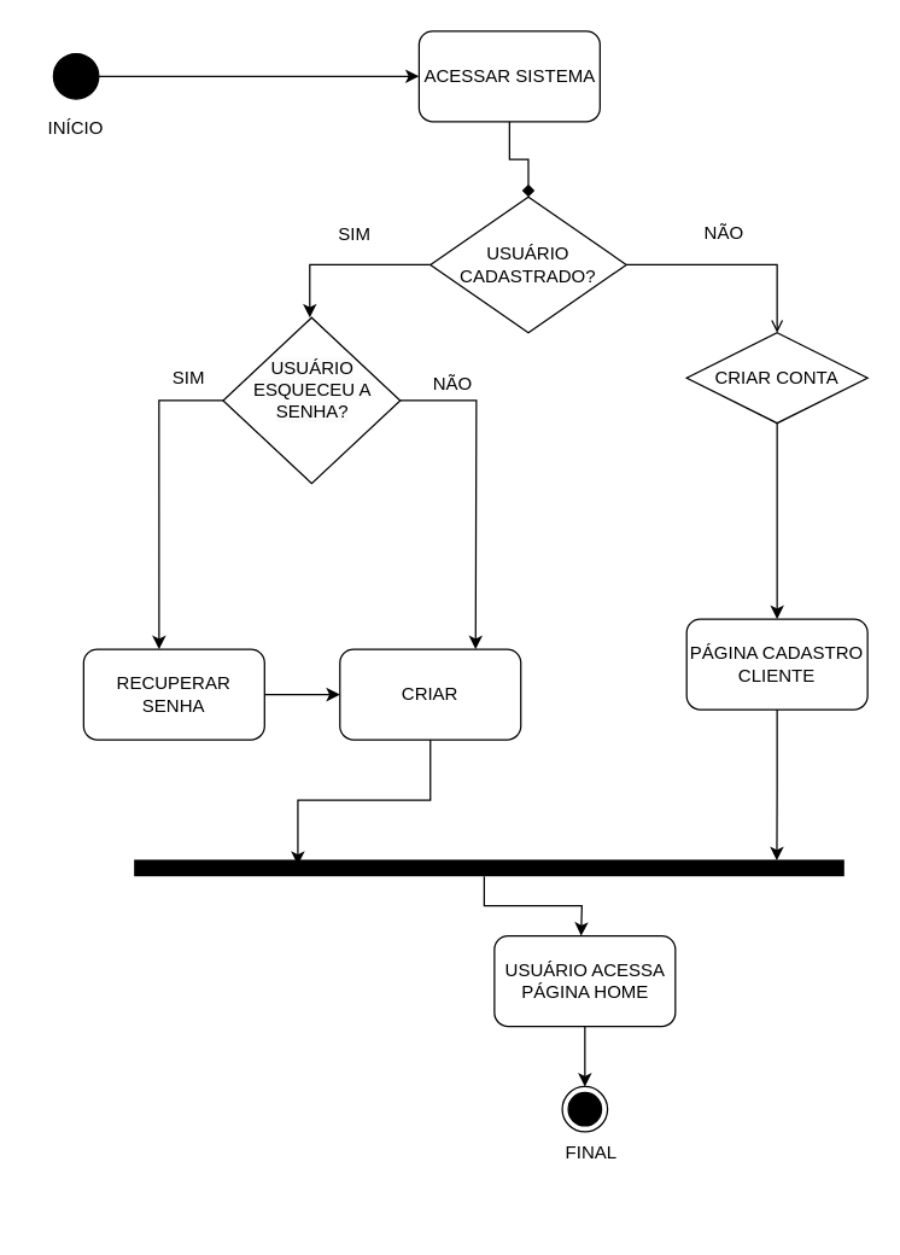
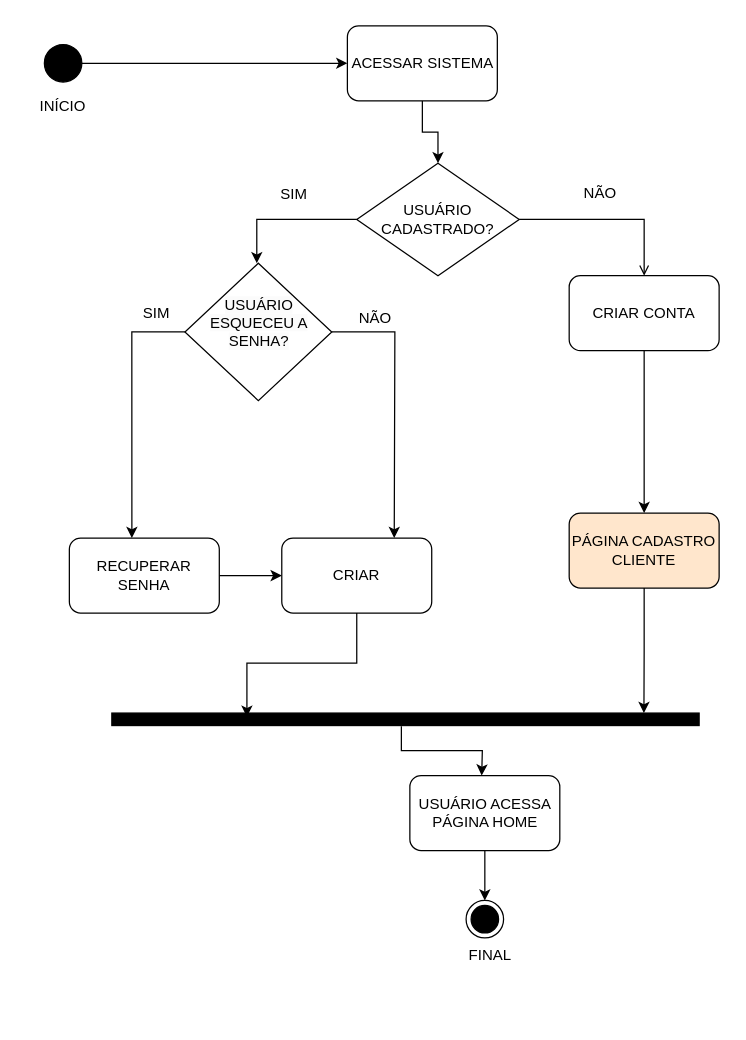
- <mxCell id="12" style="edgeStyle=orthogonalEdgeStyle;rounded=0;orthogonalLoop=1;jettySize=auto;html=1;exitX=0.5;exitY=1;exitDx=0;exitDy=0;entryX=0.5;entryY=0;entryDx=0;entryDy=0;endArrow=diamond;" edge="1" parent="1" source="13" target="9"><mxGeometry relative="1" as="geometry" /></mxCell>
+ <mxCell id="12" style="edgeStyle=orthogonalEdgeStyle;rounded=0;orthogonalLoop=1;jettySize=auto;html=1;exitX=0.5;exitY=1;exitDx=0;exitDy=0;entryX=0.5;entryY=0;entryDx=0;entryDy=0;" edge="1" parent="1" source="13" target="9"><mxGeometry relative="1" as="geometry" /></mxCell>
- <mxCell id="23" value="CRIAR CONTA" style="rhombus;whiteSpace=wrap;html=1;" vertex="1" parent="1"><mxGeometry x="455" y="220" width="120" height="60" as="geometry" /></mxCell>
+ <mxCell id="23" value="CRIAR CONTA" style="rounded=1;whiteSpace=wrap;html=1;" vertex="1" parent="1"><mxGeometry x="455" y="220" width="120" height="60" as="geometry" /></mxCell>
- <mxCell id="21" value="PÁGINA CADASTRO CLIENTE" style="rounded=1;whiteSpace=wrap;html=1;" vertex="1" parent="1"><mxGeometry x="455" y="410" width="120" height="60" as="geometry" /></mxCell>
+ <mxCell id="21" value="PÁGINA CADASTRO CLIENTE" style="rounded=1;whiteSpace=wrap;html=1;fillColor=#ffe6cc;" vertex="1" parent="1"><mxGeometry x="455" y="410" width="120" height="60" as="geometry" /></mxCell>
